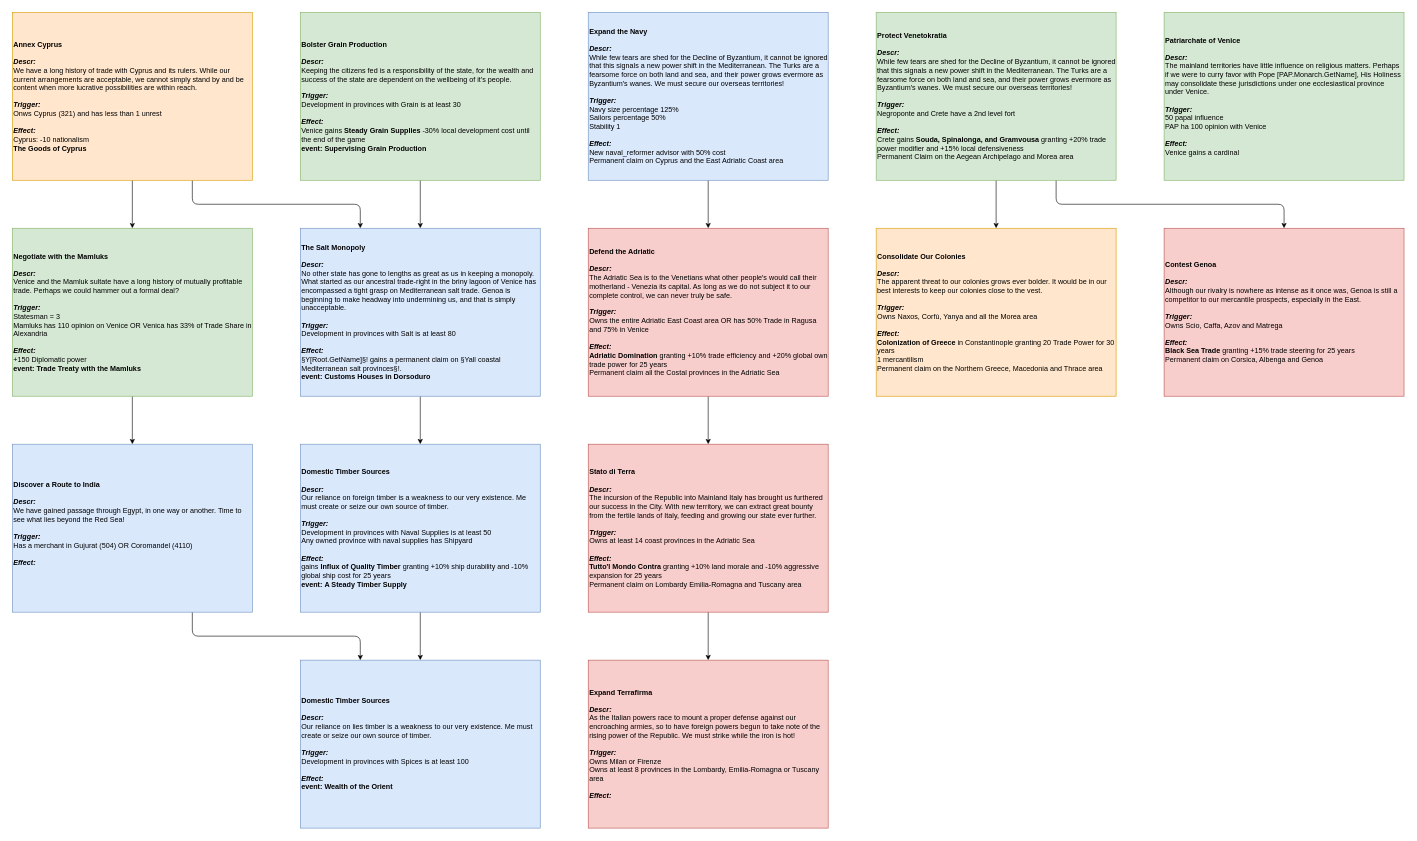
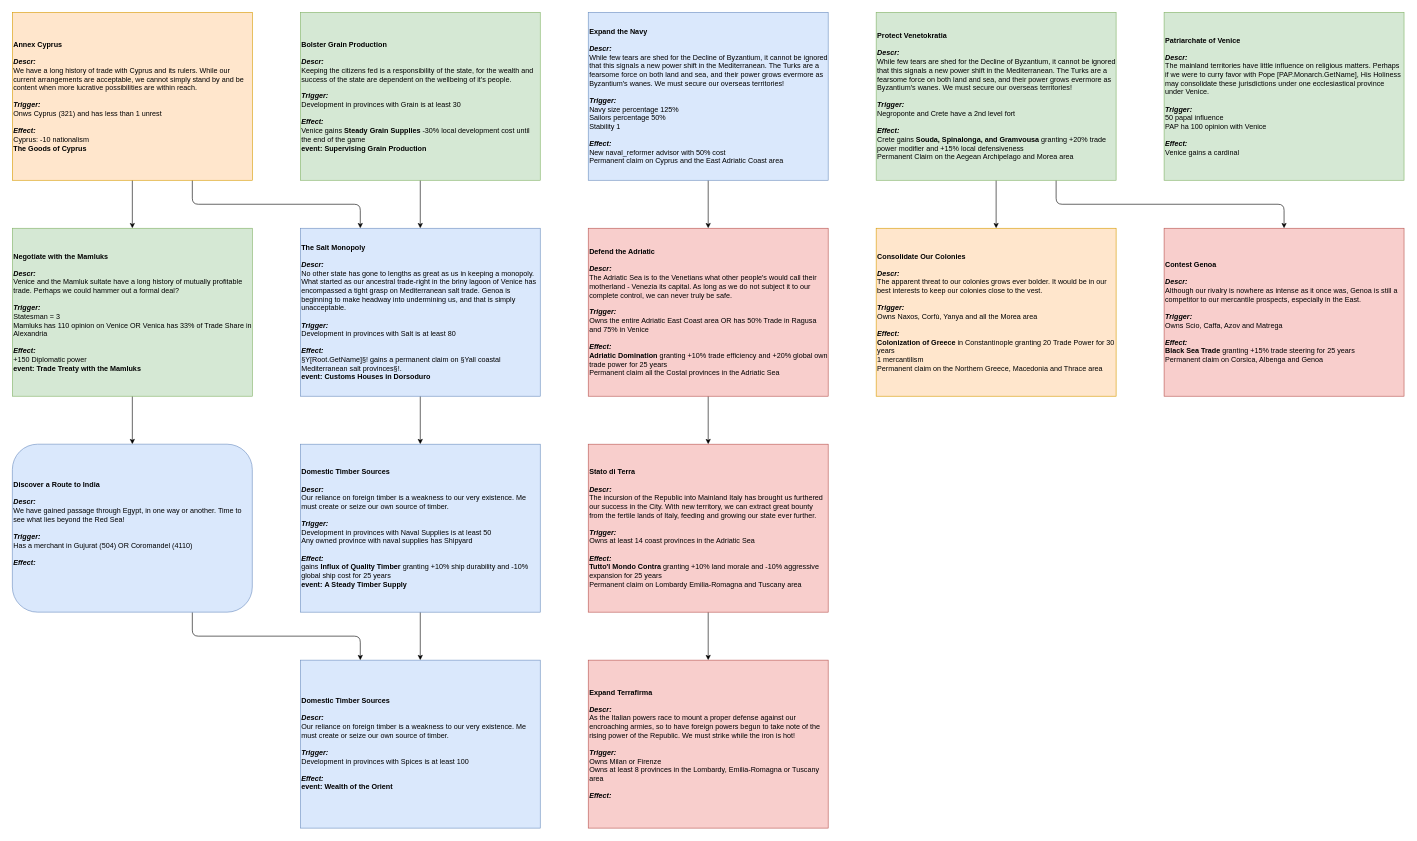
- <mxCell id="28" value="&lt;div&gt;&lt;b&gt;Discover a Route to India&lt;/b&gt;&lt;br&gt;&lt;/div&gt;&lt;div&gt;&lt;b&gt;&lt;br&gt;&lt;/b&gt;&lt;/div&gt;&lt;div&gt;&lt;b&gt;&lt;i&gt;Descr:&lt;/i&gt;&lt;/b&gt;&amp;nbsp;&lt;/div&gt;&lt;div&gt;We have gained passage through Egypt, in one way or another. Time to see what lies beyond the Red Sea!&lt;br&gt;&lt;/div&gt;&lt;div&gt;&lt;br&gt;&lt;/div&gt;&lt;div style=&quot;font-size: 12px&quot;&gt;&lt;span style=&quot;font-size: 12px&quot;&gt;&lt;b&gt;&lt;i&gt;Trigger:&lt;/i&gt;&lt;/b&gt;&lt;/span&gt;&lt;/div&gt;&lt;div style=&quot;font-size: 12px&quot;&gt;Has a merchant in Gujurat (504) OR Coromandel (4110)&lt;/div&gt;&lt;div style=&quot;font-size: 12px&quot;&gt;&lt;br&gt;&lt;/div&gt;&lt;div style=&quot;font-size: 12px&quot;&gt;&lt;span style=&quot;font-size: 12px&quot;&gt;&lt;b&gt;&lt;i&gt;Effect:&lt;/i&gt;&lt;/b&gt;&lt;/span&gt;&lt;/div&gt;&lt;div style=&quot;font-size: 12px&quot;&gt;&lt;br&gt;&lt;/div&gt;" style="rounded=0;whiteSpace=wrap;html=1;fillColor=#dae8fc;strokeColor=#6c8ebf;fontSize=12;align=left;" parent="1" vertex="1"><mxGeometry y="740" width="400" height="280" as="geometry" x="20" /></mxCell>
+ <mxCell id="28" value="&lt;div&gt;&lt;b&gt;Discover a Route to India&lt;/b&gt;&lt;br&gt;&lt;/div&gt;&lt;div&gt;&lt;b&gt;&lt;br&gt;&lt;/b&gt;&lt;/div&gt;&lt;div&gt;&lt;b&gt;&lt;i&gt;Descr:&lt;/i&gt;&lt;/b&gt;&amp;nbsp;&lt;/div&gt;&lt;div&gt;We have gained passage through Egypt, in one way or another. Time to see what lies beyond the Red Sea!&lt;br&gt;&lt;/div&gt;&lt;div&gt;&lt;br&gt;&lt;/div&gt;&lt;div style=&quot;font-size: 12px&quot;&gt;&lt;span style=&quot;font-size: 12px&quot;&gt;&lt;b&gt;&lt;i&gt;Trigger:&lt;/i&gt;&lt;/b&gt;&lt;/span&gt;&lt;/div&gt;&lt;div style=&quot;font-size: 12px&quot;&gt;Has a merchant in Gujurat (504) OR Coromandel (4110)&lt;/div&gt;&lt;div style=&quot;font-size: 12px&quot;&gt;&lt;br&gt;&lt;/div&gt;&lt;div style=&quot;font-size: 12px&quot;&gt;&lt;span style=&quot;font-size: 12px&quot;&gt;&lt;b&gt;&lt;i&gt;Effect:&lt;/i&gt;&lt;/b&gt;&lt;/span&gt;&lt;/div&gt;&lt;div style=&quot;font-size: 12px&quot;&gt;&lt;br&gt;&lt;/div&gt;" style="whiteSpace=wrap;html=1;fillColor=#dae8fc;strokeColor=#6c8ebf;fontSize=12;align=left;rounded=1;" parent="1" vertex="1"><mxGeometry y="740" width="400" height="280" as="geometry" x="20" /></mxCell>
- <mxCell id="26" value="&lt;div&gt;&lt;b&gt;Domestic Timber Sources&lt;/b&gt;&lt;br&gt;&lt;/div&gt;&lt;div&gt;&lt;b&gt;&lt;br&gt;&lt;/b&gt;&lt;/div&gt;&lt;div&gt;&lt;b&gt;&lt;i&gt;Descr:&lt;/i&gt;&lt;/b&gt;&amp;nbsp;&lt;/div&gt;&lt;div&gt;Our reliance on lies timber is a weakness to our very existence. Me must create or seize our own source of timber.&lt;br&gt;&lt;/div&gt;&lt;div&gt;&lt;br&gt;&lt;/div&gt;&lt;div style=&quot;font-size: 12px&quot;&gt;&lt;span style=&quot;font-size: 12px&quot;&gt;&lt;b&gt;&lt;i&gt;Trigger:&lt;/i&gt;&lt;/b&gt;&lt;/span&gt;&lt;/div&gt;&lt;div style=&quot;font-size: 12px&quot;&gt;Development in provinces with Spices is at least 100&lt;/div&gt;&lt;div style=&quot;font-size: 12px&quot;&gt;&lt;br&gt;&lt;/div&gt;&lt;div style=&quot;font-size: 12px&quot;&gt;&lt;span style=&quot;font-size: 12px&quot;&gt;&lt;b&gt;&lt;i&gt;Effect:&lt;/i&gt;&lt;/b&gt;&lt;/span&gt;&lt;/div&gt;&lt;div&gt;&lt;/div&gt;&lt;b&gt;event:&amp;nbsp;Wealth of the Orient&lt;/b&gt;" style="rounded=0;whiteSpace=wrap;html=1;fillColor=#dae8fc;strokeColor=#6c8ebf;fontSize=12;align=left;" parent="1" vertex="1"><mxGeometry x="500" y="1100" width="400" height="280" as="geometry" /></mxCell>
+ <mxCell id="26" value="&lt;div&gt;&lt;b&gt;Domestic Timber Sources&lt;/b&gt;&lt;br&gt;&lt;/div&gt;&lt;div&gt;&lt;b&gt;&lt;br&gt;&lt;/b&gt;&lt;/div&gt;&lt;div&gt;&lt;b&gt;&lt;i&gt;Descr:&lt;/i&gt;&lt;/b&gt;&amp;nbsp;&lt;/div&gt;&lt;div&gt;Our reliance on foreign timber is a weakness to our very existence. Me must create or seize our own source of timber.&lt;br&gt;&lt;/div&gt;&lt;div&gt;&lt;br&gt;&lt;/div&gt;&lt;div style=&quot;font-size: 12px&quot;&gt;&lt;span style=&quot;font-size: 12px&quot;&gt;&lt;b&gt;&lt;i&gt;Trigger:&lt;/i&gt;&lt;/b&gt;&lt;/span&gt;&lt;/div&gt;&lt;div style=&quot;font-size: 12px&quot;&gt;Development in provinces with Spices is at least 100&lt;/div&gt;&lt;div style=&quot;font-size: 12px&quot;&gt;&lt;br&gt;&lt;/div&gt;&lt;div style=&quot;font-size: 12px&quot;&gt;&lt;span style=&quot;font-size: 12px&quot;&gt;&lt;b&gt;&lt;i&gt;Effect:&lt;/i&gt;&lt;/b&gt;&lt;/span&gt;&lt;/div&gt;&lt;div&gt;&lt;/div&gt;&lt;b&gt;event:&amp;nbsp;Wealth of the Orient&lt;/b&gt;" style="rounded=0;whiteSpace=wrap;html=1;fillColor=#dae8fc;strokeColor=#6c8ebf;fontSize=12;align=left;" parent="1" vertex="1"><mxGeometry x="500" y="1100" width="400" height="280" as="geometry" /></mxCell>
